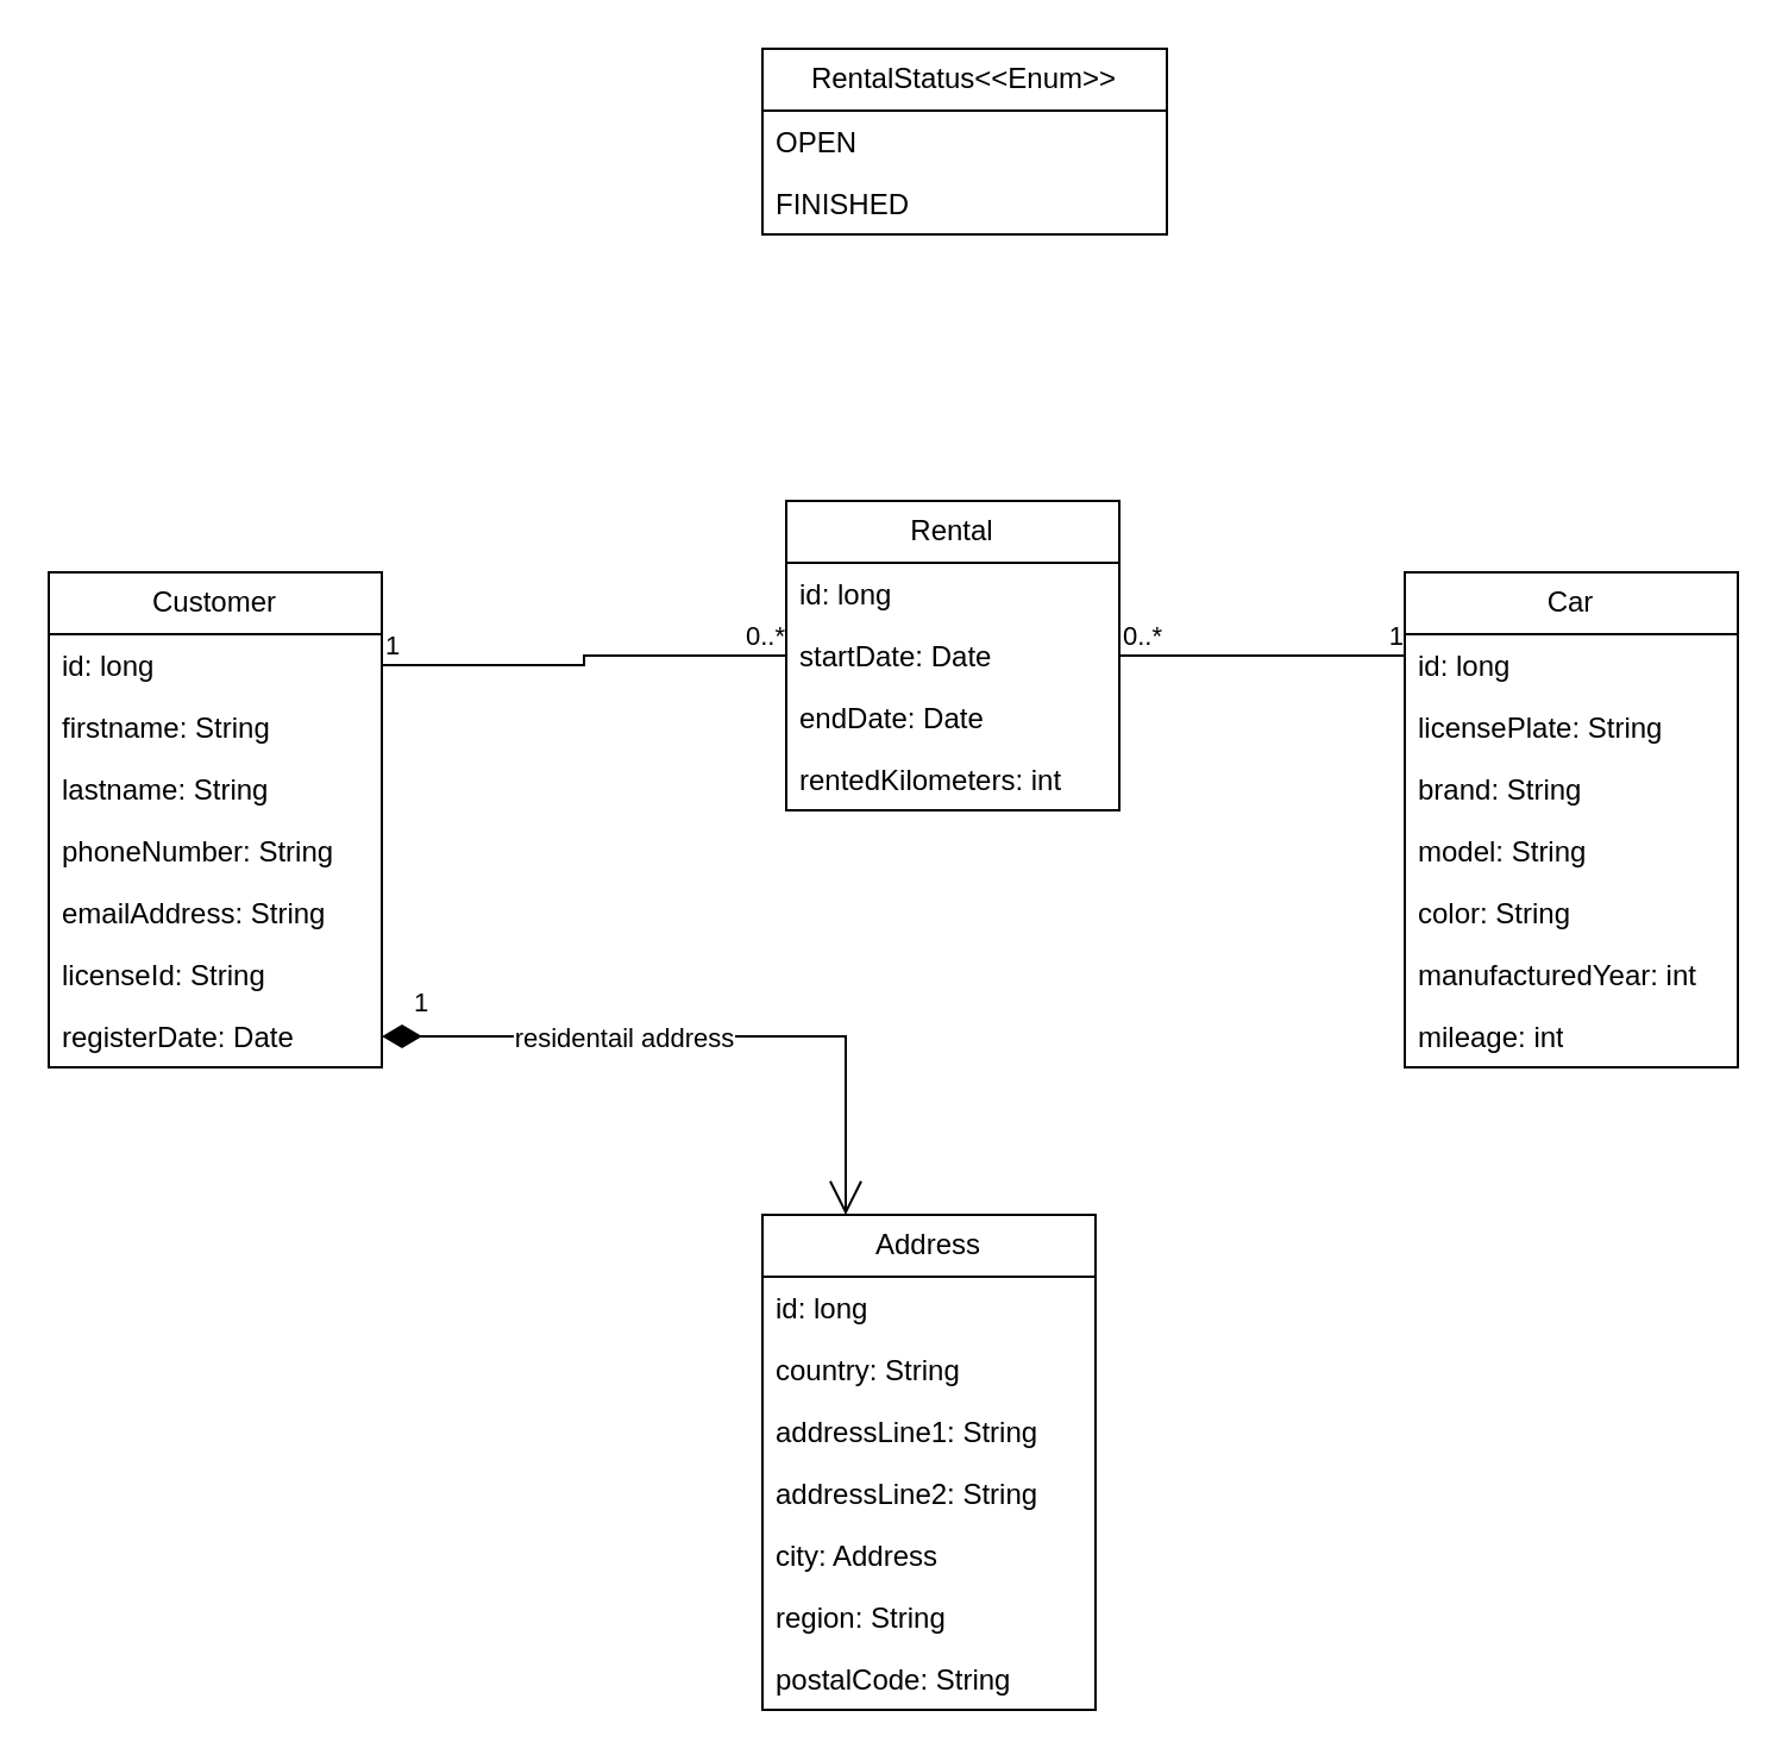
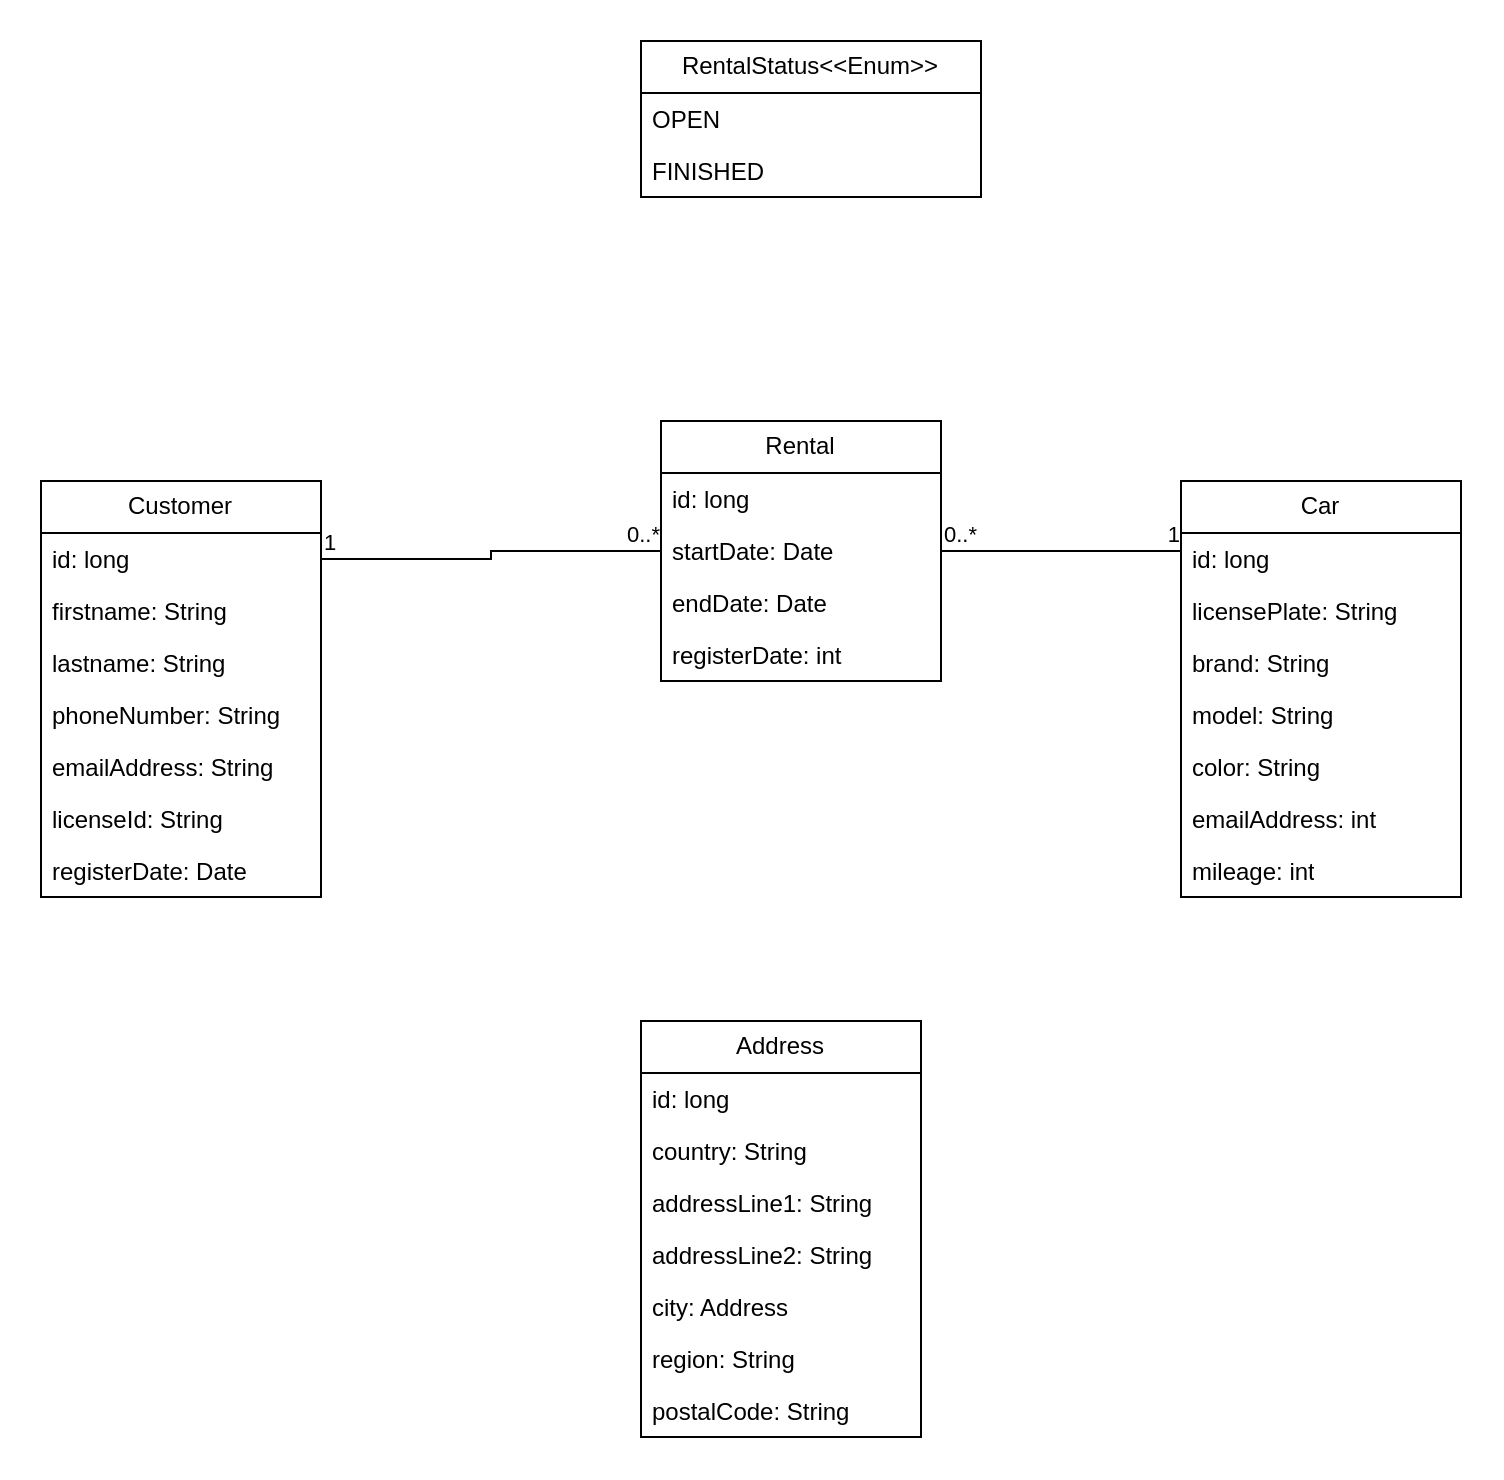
- <mxCell id="22" value="rentedKilometers: int" style="text;strokeColor=none;fillColor=none;align=left;verticalAlign=top;spacingLeft=4;spacingRight=4;overflow=hidden;rotatable=0;points=[[0,0.5],[1,0.5]];portConstraint=eastwest;whiteSpace=wrap;html=1;" vertex="1" parent="18"><mxGeometry y="104" width="140" height="26" as="geometry" /></mxCell>
+ <mxCell id="22" value="registerDate: int" style="text;strokeColor=none;fillColor=none;align=left;verticalAlign=top;spacingLeft=4;spacingRight=4;overflow=hidden;rotatable=0;points=[[0,0.5],[1,0.5]];portConstraint=eastwest;whiteSpace=wrap;html=1;" vertex="1" parent="18"><mxGeometry y="104" width="140" height="26" as="geometry" /></mxCell>
- <mxCell id="16" value="manufacturedYear: int" style="text;strokeColor=none;fillColor=none;align=left;verticalAlign=top;spacingLeft=4;spacingRight=4;overflow=hidden;rotatable=0;points=[[0,0.5],[1,0.5]];portConstraint=eastwest;whiteSpace=wrap;html=1;" vertex="1" parent="10"><mxGeometry y="156" width="140" height="26" as="geometry" /></mxCell>
+ <mxCell id="16" value="emailAddress: int" style="text;strokeColor=none;fillColor=none;align=left;verticalAlign=top;spacingLeft=4;spacingRight=4;overflow=hidden;rotatable=0;points=[[0,0.5],[1,0.5]];portConstraint=eastwest;whiteSpace=wrap;html=1;" vertex="1" parent="10"><mxGeometry y="156" width="140" height="26" as="geometry" /></mxCell>
- <mxCell id="31" value="1" style="endArrow=open;html=1;endSize=12;startArrow=diamondThin;startSize=14;startFill=1;edgeStyle=orthogonalEdgeStyle;align=left;verticalAlign=bottom;rounded=0;exitX=1;exitY=0.5;exitDx=0;exitDy=0;entryX=0.25;entryY=0;entryDx=0;entryDy=0;" edge="1" parent="1" source="9" target="23"><mxGeometry x="-0.913" y="5" relative="1" as="geometry"><mxPoint x="120" y="550" as="sourcePoint" /><mxPoint x="280" y="550" as="targetPoint" /><mxPoint as="offset" /></mxGeometry></mxCell>
- <mxCell id="32" value="residentail address" style="edgeLabel;html=1;align=center;verticalAlign=middle;resizable=0;points=[];" vertex="1" connectable="0" parent="31"><mxGeometry x="-0.47" y="-1" relative="1" as="geometry"><mxPoint x="29" y="-1" as="offset" /></mxGeometry></mxCell>
